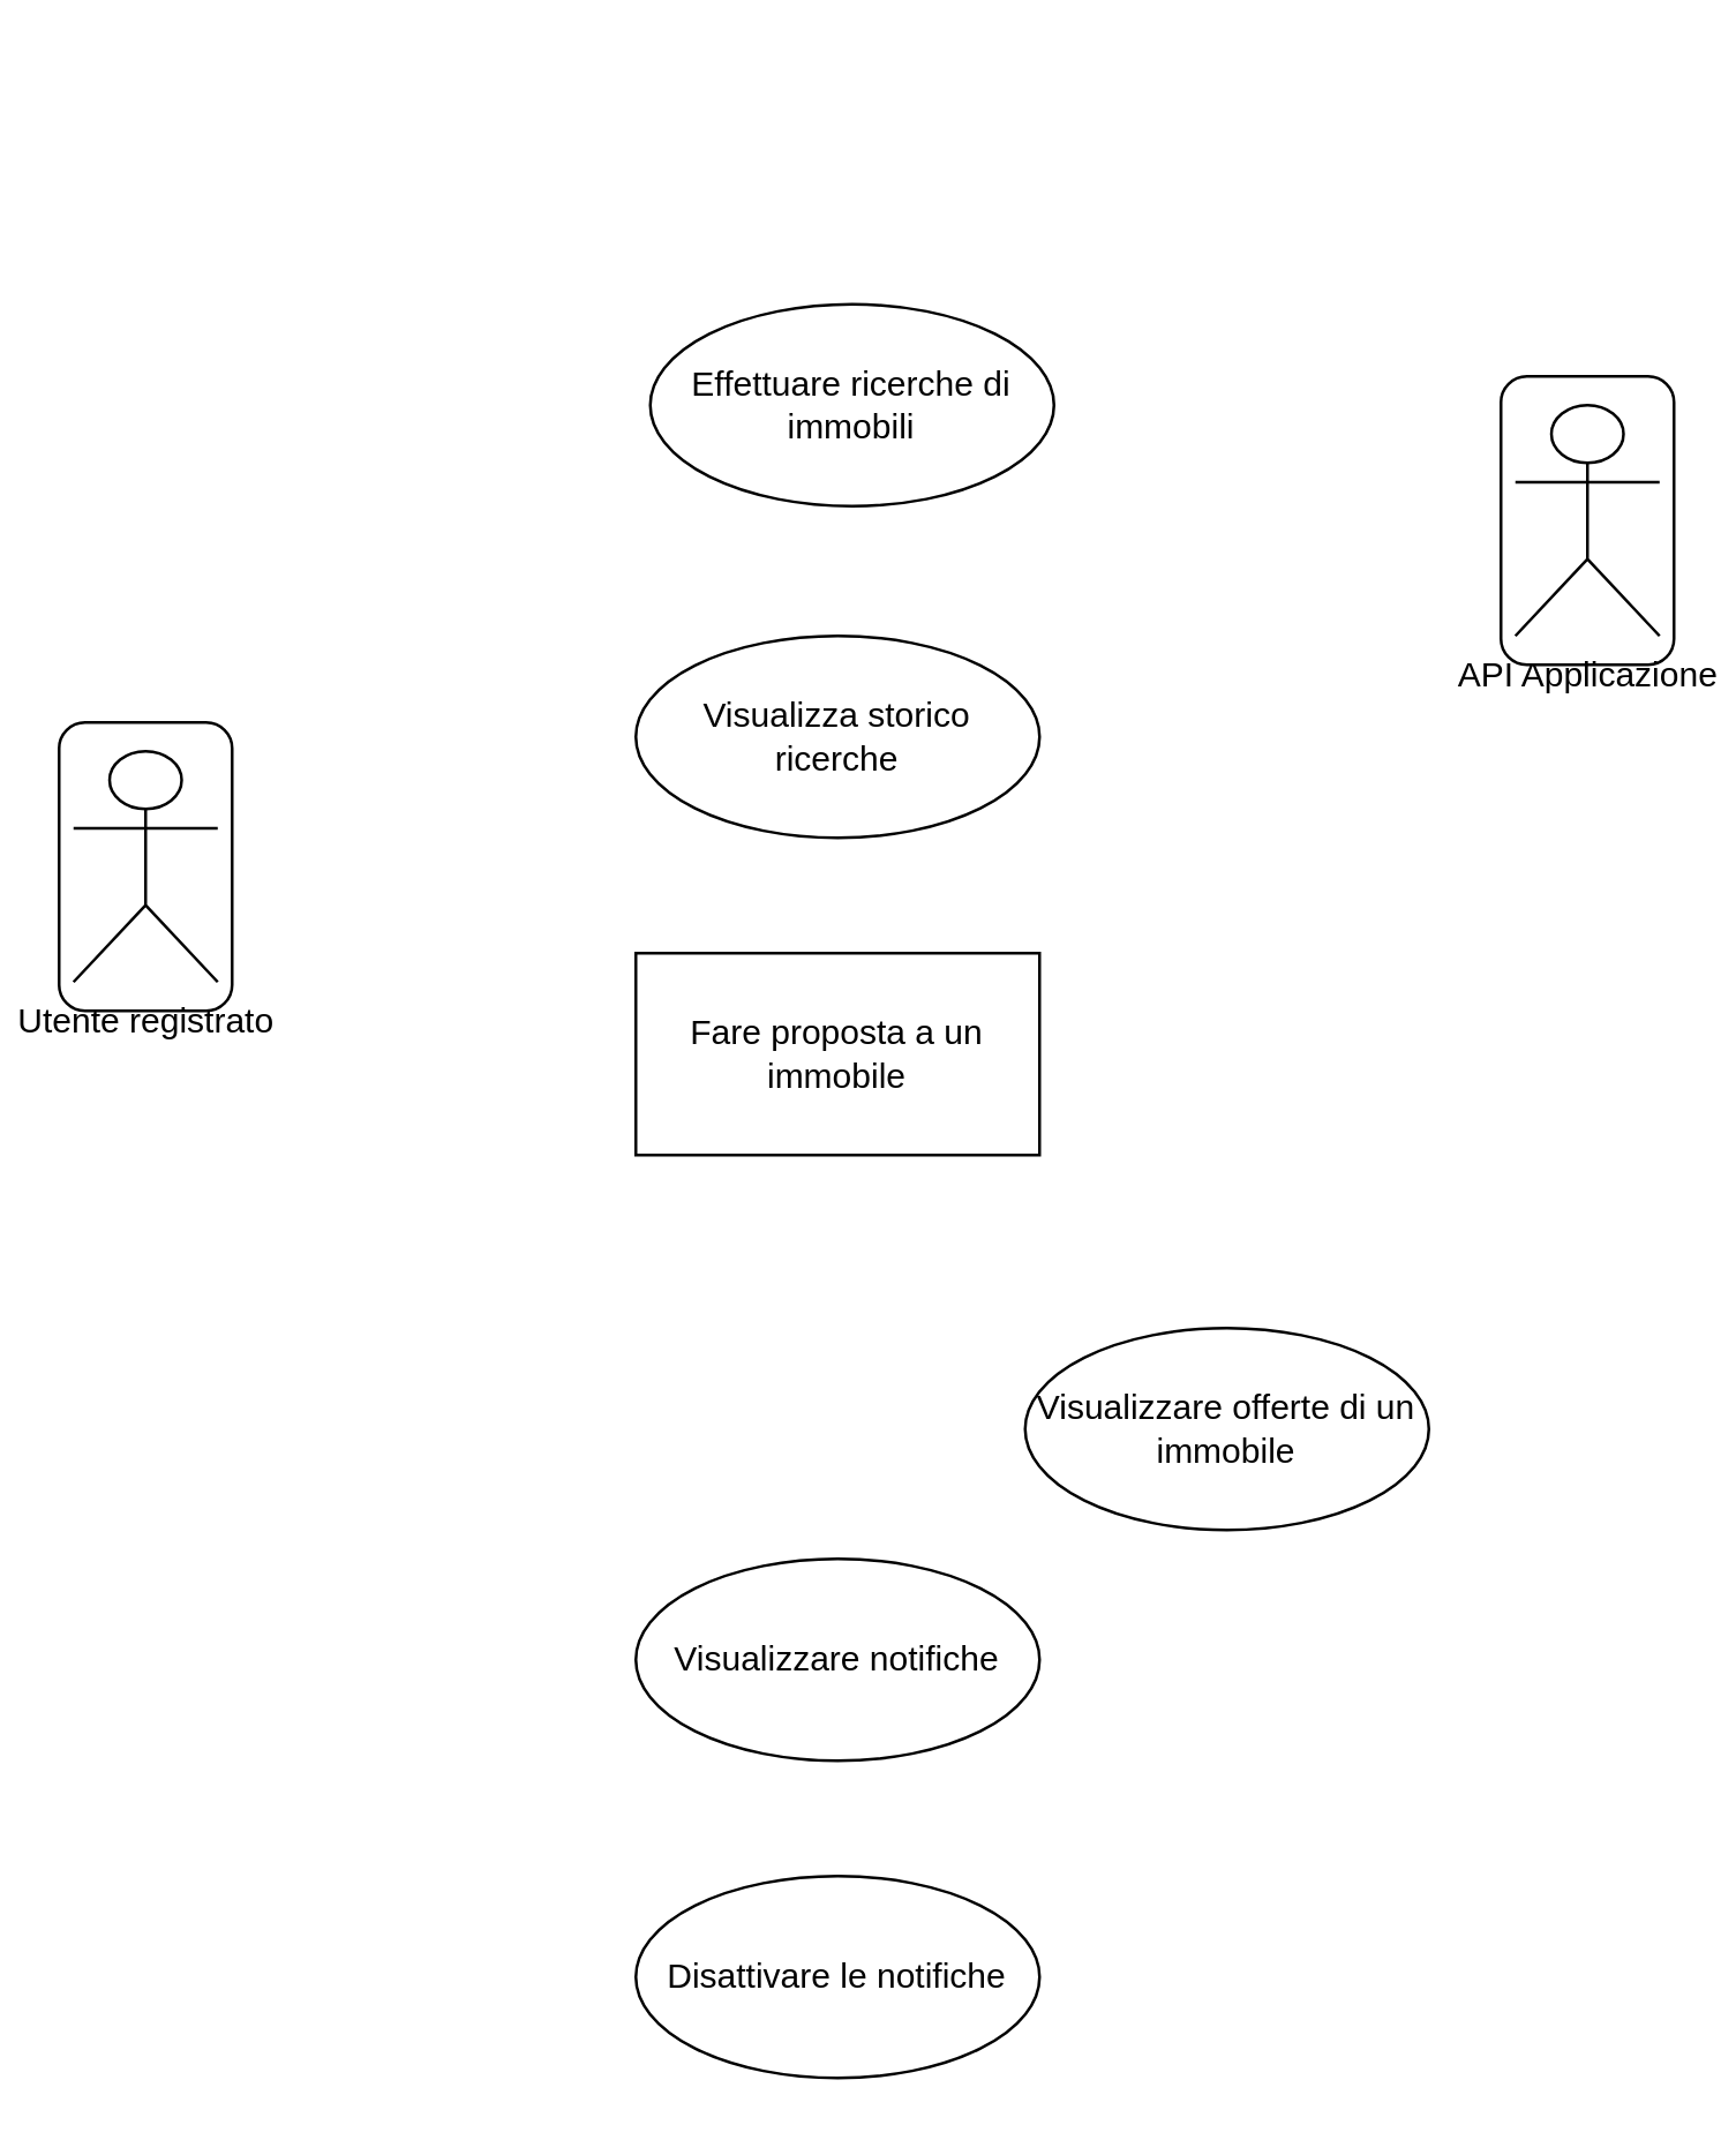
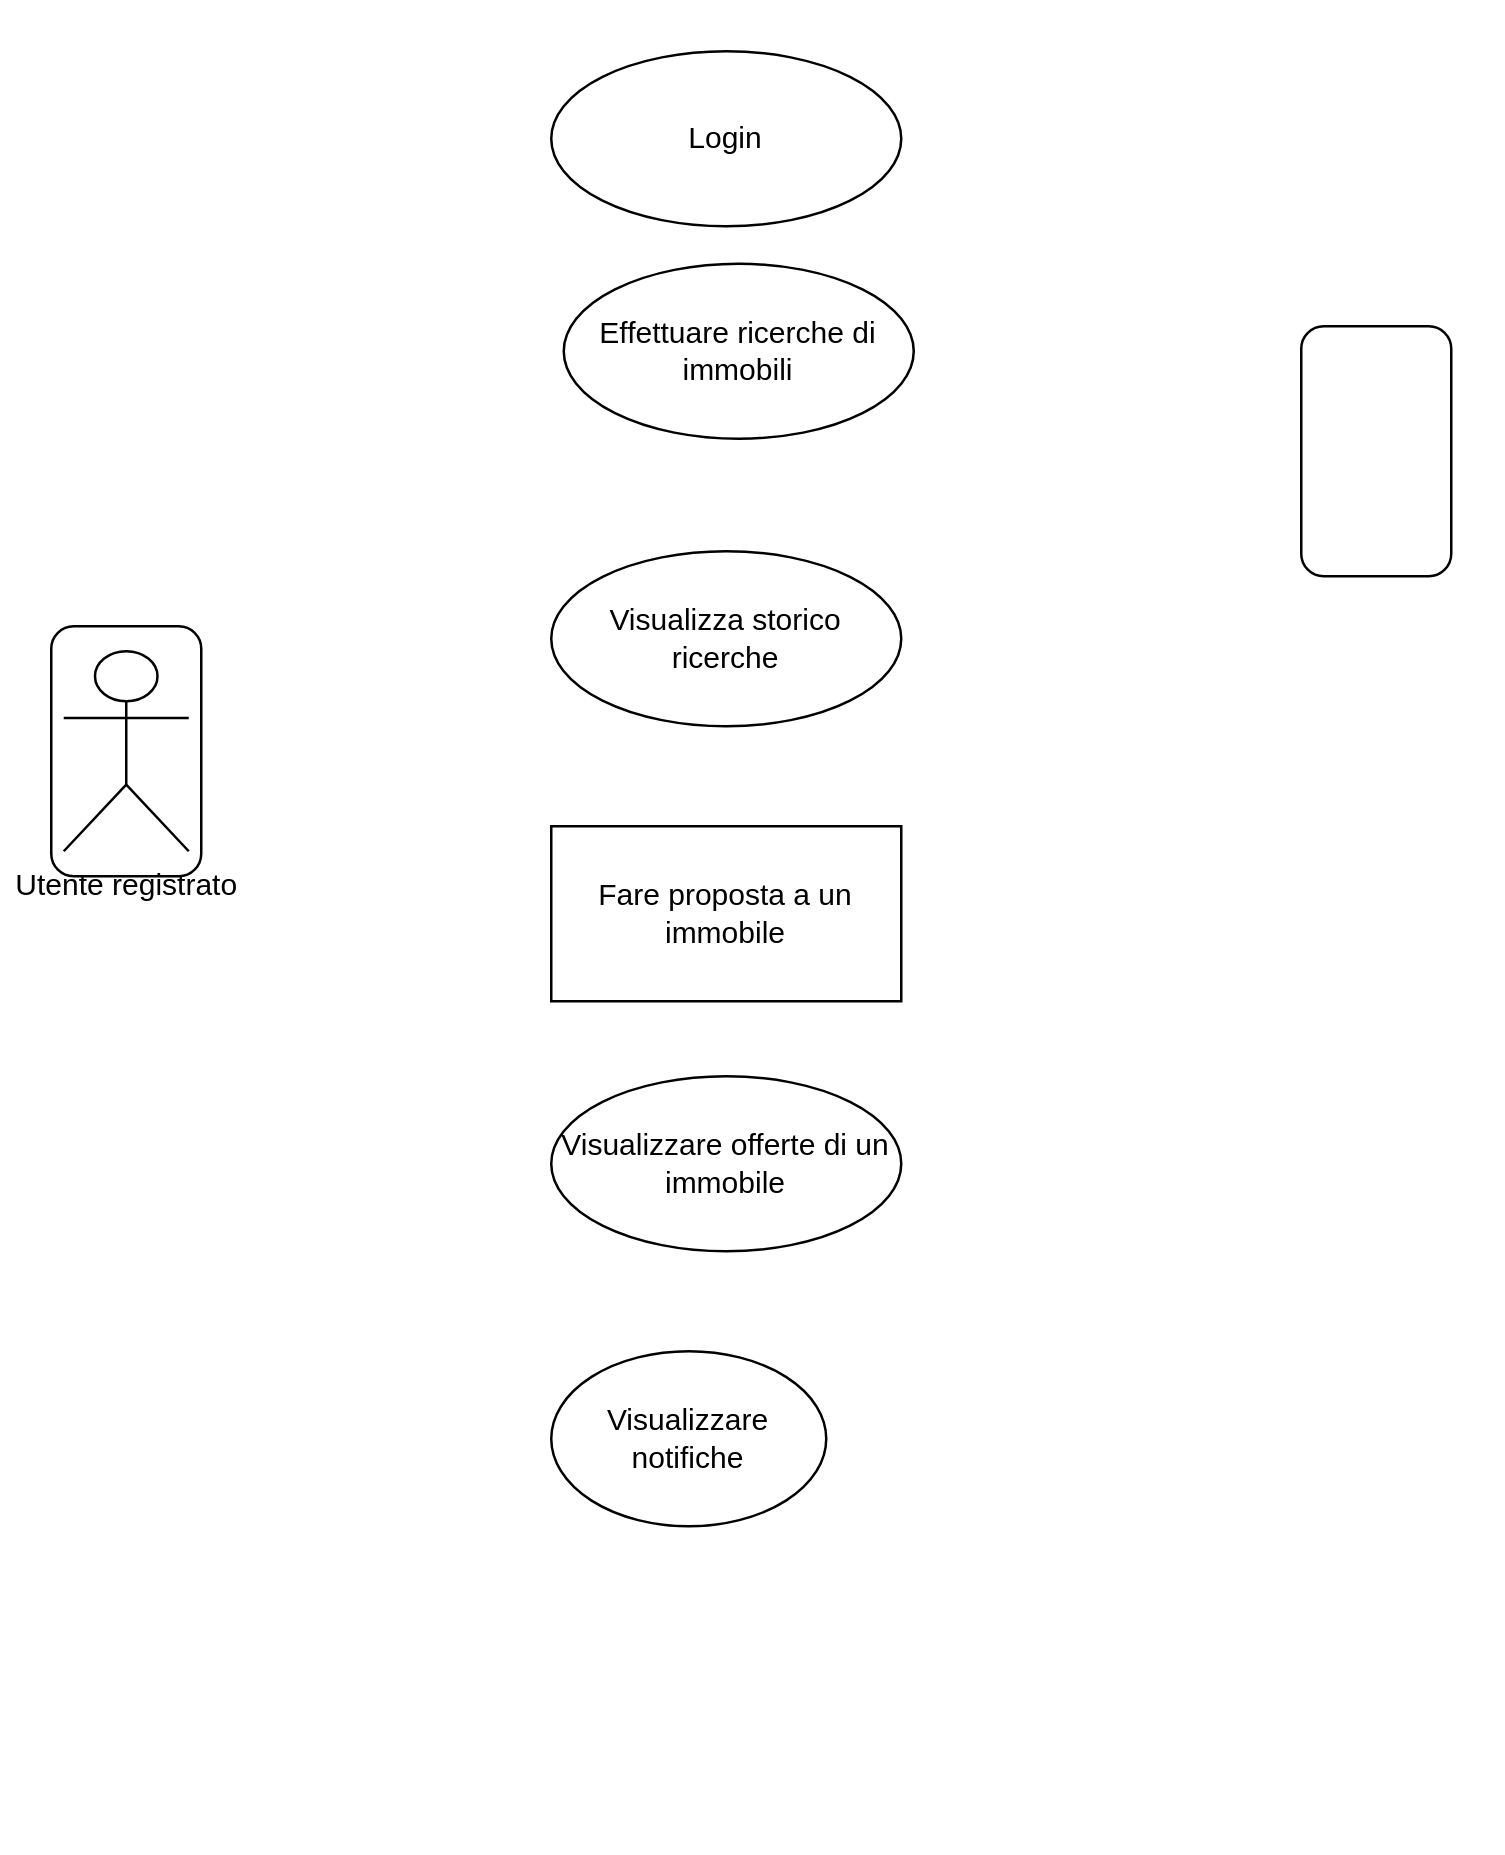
+ <mxCell id="4" value="Login" style="ellipse;whiteSpace=wrap;html=1;" parent="1" vertex="1"><mxGeometry x="220" y="20" width="140" height="70" as="geometry" /></mxCell>
- <mxCell id="12" value="&lt;div&gt;API Applicazione&lt;/div&gt;&lt;div&gt;&lt;br&gt;&lt;/div&gt;" style="shape=umlActor;verticalLabelPosition=bottom;verticalAlign=top;html=1;" vertex="1" parent="1"><mxGeometry x="525" y="140" width="50" height="80" as="geometry" /></mxCell>
- <mxCell id="8" value="Visualizzare offerte di un immobile" style="ellipse;whiteSpace=wrap;html=1;" parent="1" vertex="1"><mxGeometry x="355" y="460" width="140" height="70" as="geometry" /></mxCell>
+ <mxCell id="8" value="Visualizzare offerte di un immobile" style="ellipse;whiteSpace=wrap;html=1;" parent="1" vertex="1"><mxGeometry x="220" y="430" width="140" height="70" as="geometry" /></mxCell>
- <mxCell id="9" value="Visualizzare notifiche" style="ellipse;whiteSpace=wrap;html=1;" parent="1" vertex="1"><mxGeometry x="220" y="540" width="140" height="70" as="geometry" /></mxCell>
+ <mxCell id="9" value="Visualizzare notifiche" style="ellipse;whiteSpace=wrap;html=1;" parent="1" vertex="1"><mxGeometry x="220" y="540" width="110" height="70" as="geometry" /></mxCell>
- <mxCell id="10" value="Disattivare le notifiche" style="ellipse;whiteSpace=wrap;html=1;" parent="1" vertex="1"><mxGeometry x="220" y="650" width="140" height="70" as="geometry" /></mxCell>
